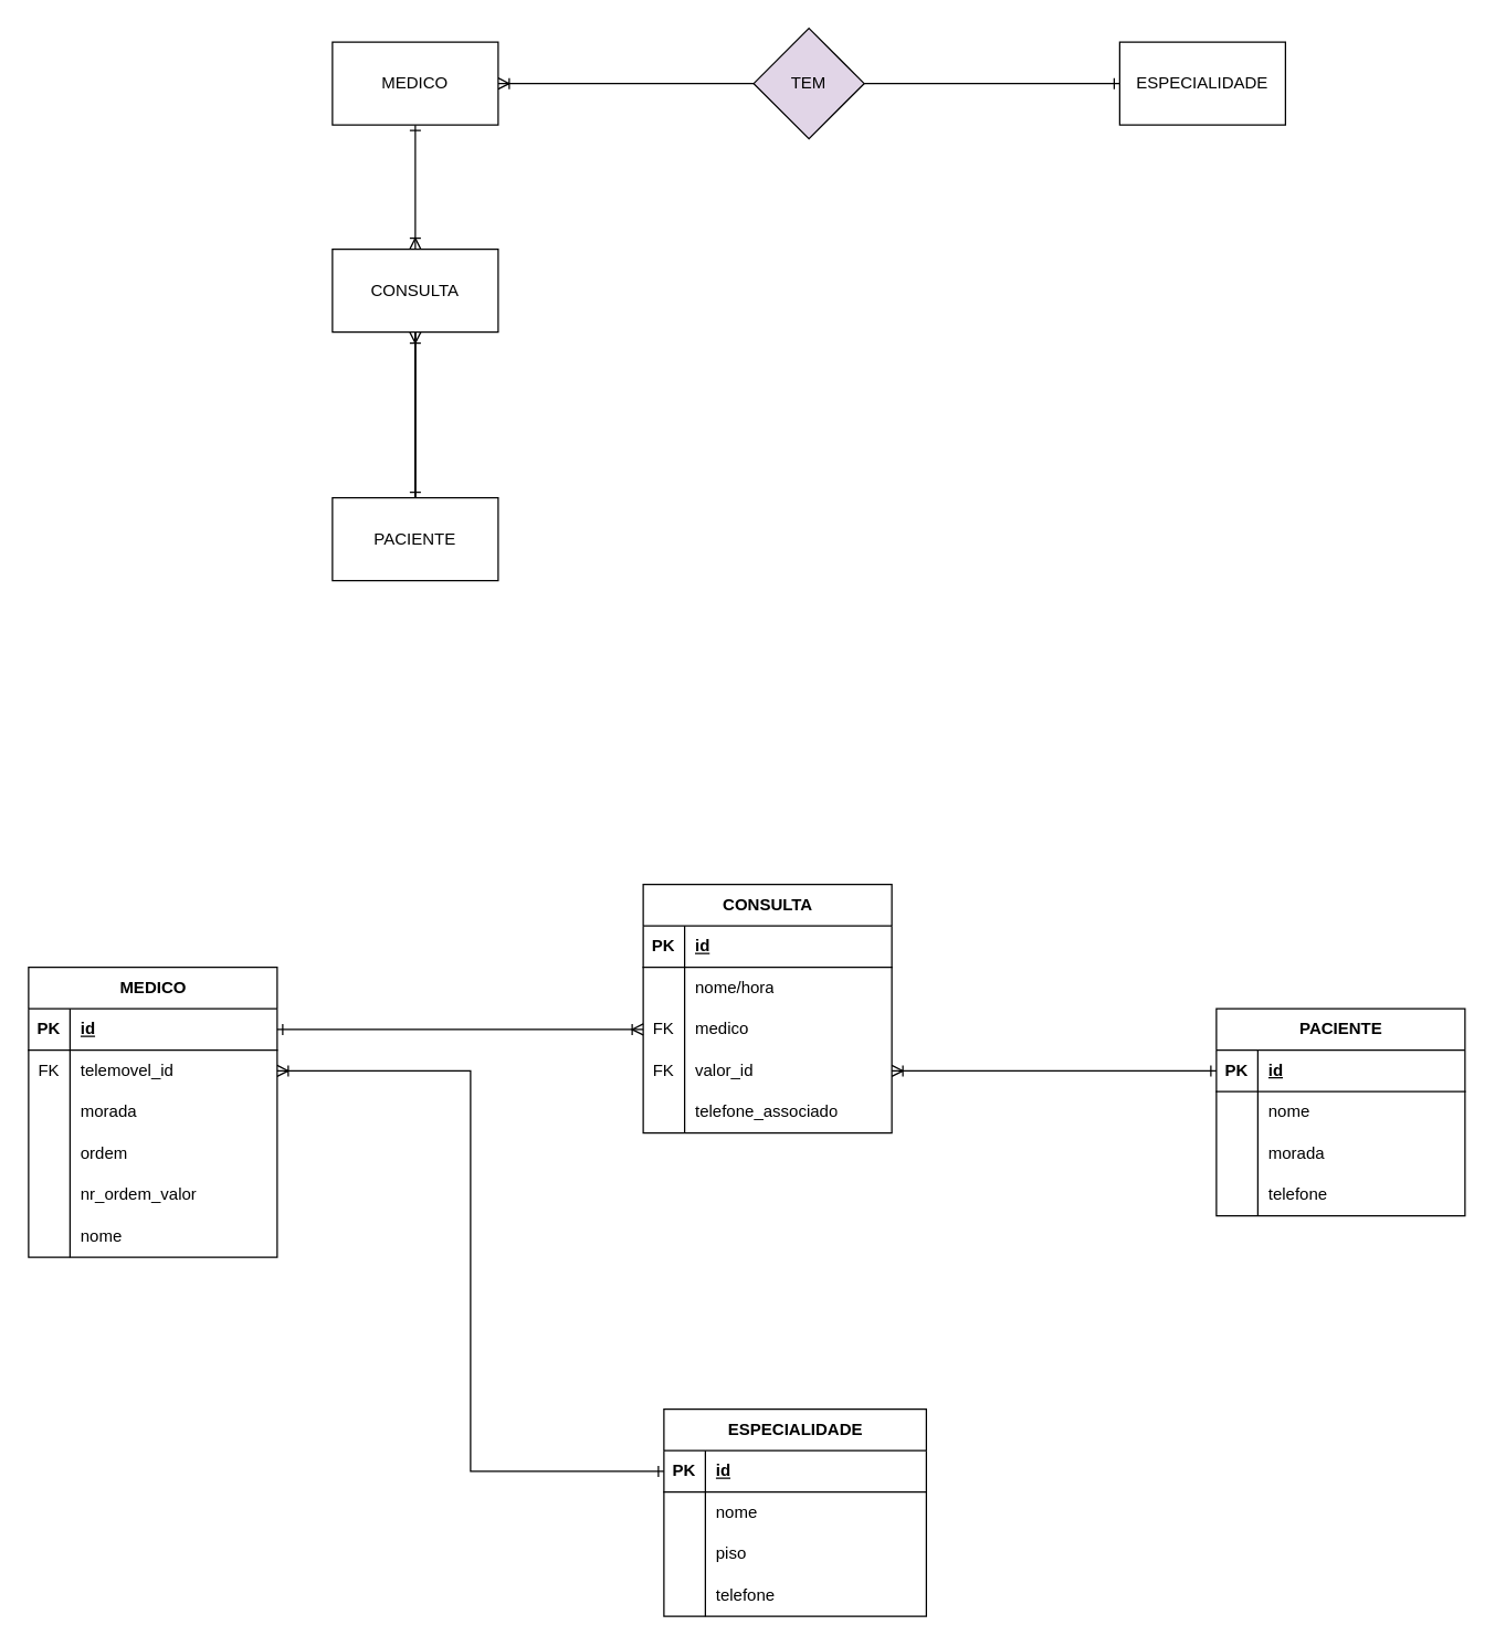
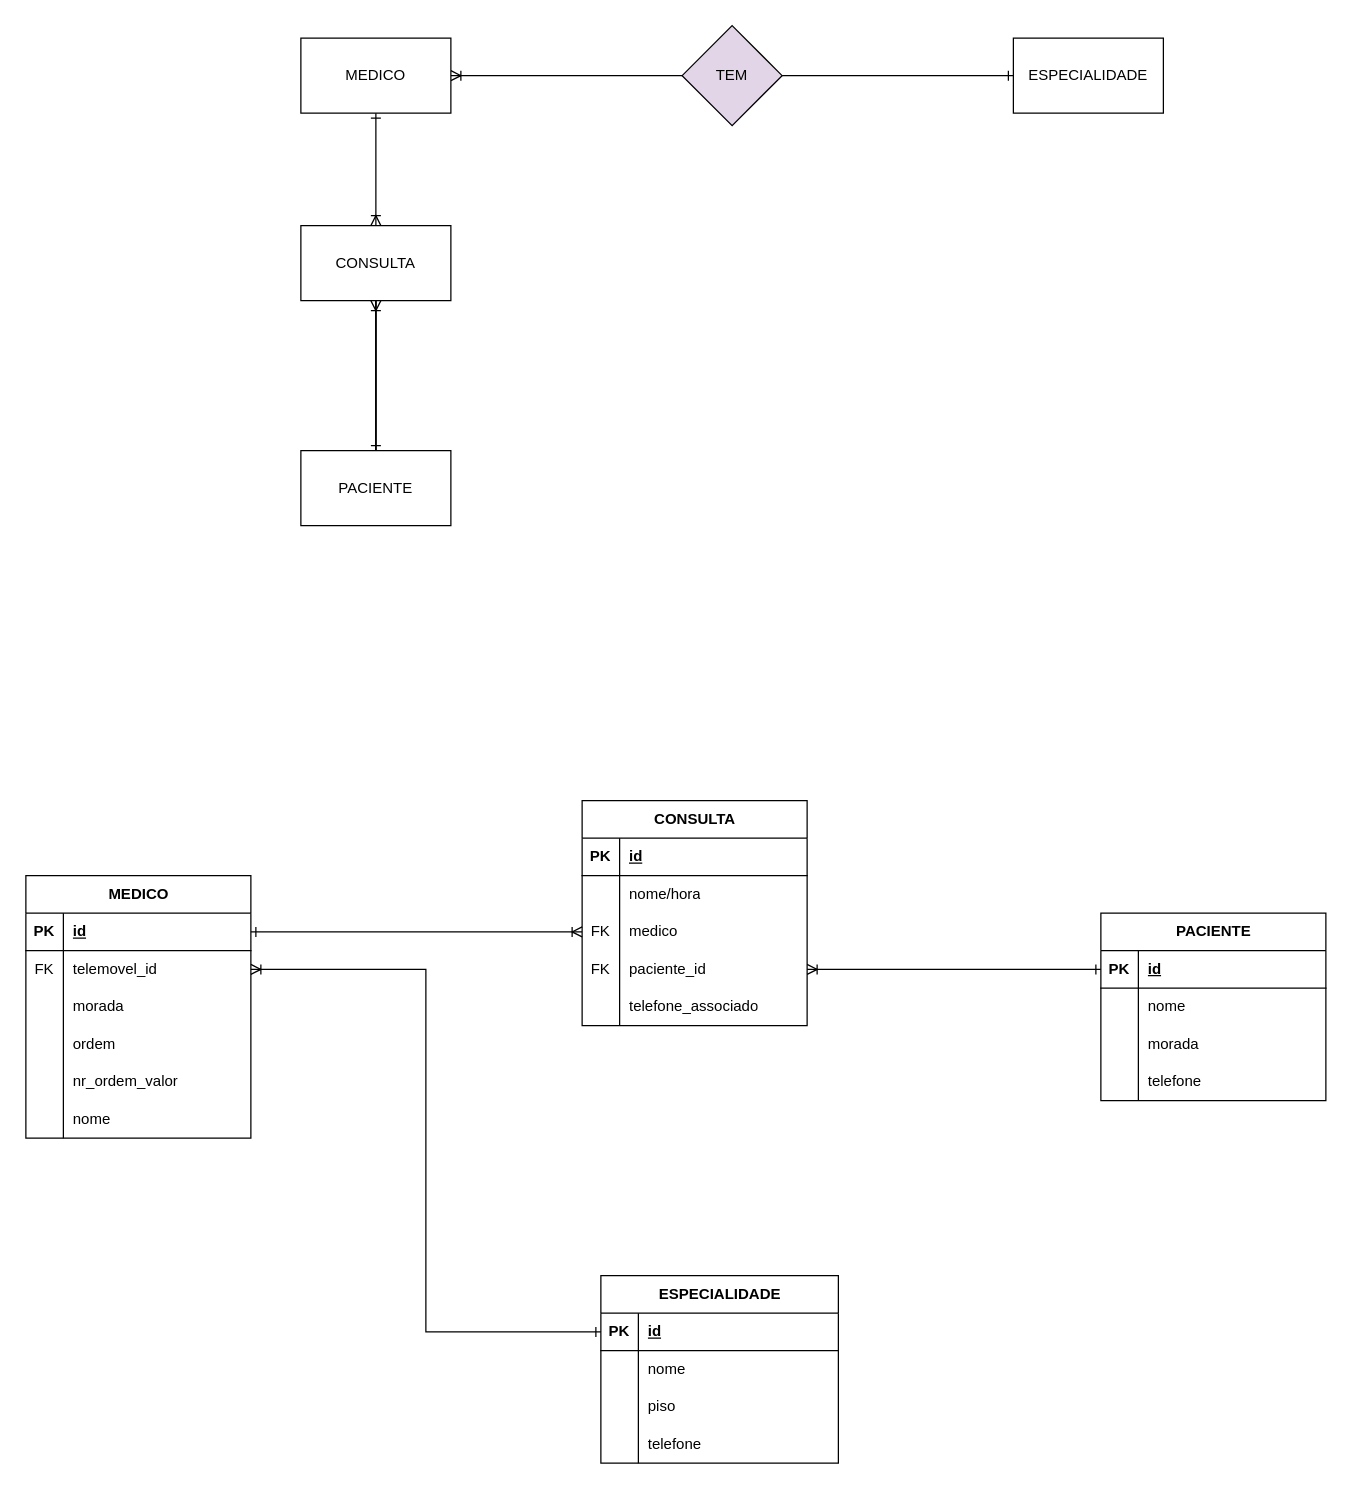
- <mxCell id="70" value="valor_id" style="shape=partialRectangle;connectable=0;fillColor=none;top=0;left=0;bottom=0;right=0;align=left;spacingLeft=6;overflow=hidden;whiteSpace=wrap;html=1;" parent="68" vertex="1"><mxGeometry x="30" width="150" height="30" as="geometry"><mxRectangle width="150" height="30" as="alternateBounds" /></mxGeometry></mxCell>
+ <mxCell id="70" value="paciente_id" style="shape=partialRectangle;connectable=0;fillColor=none;top=0;left=0;bottom=0;right=0;align=left;spacingLeft=6;overflow=hidden;whiteSpace=wrap;html=1;" parent="68" vertex="1"><mxGeometry x="30" width="150" height="30" as="geometry"><mxRectangle width="150" height="30" as="alternateBounds" /></mxGeometry></mxCell>
